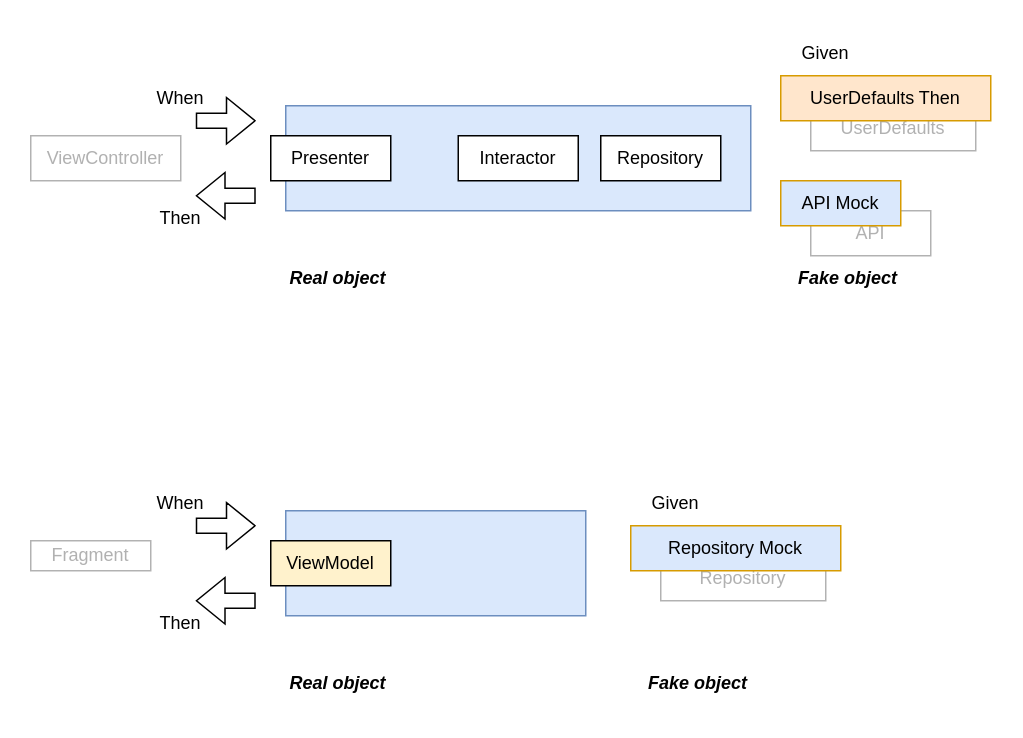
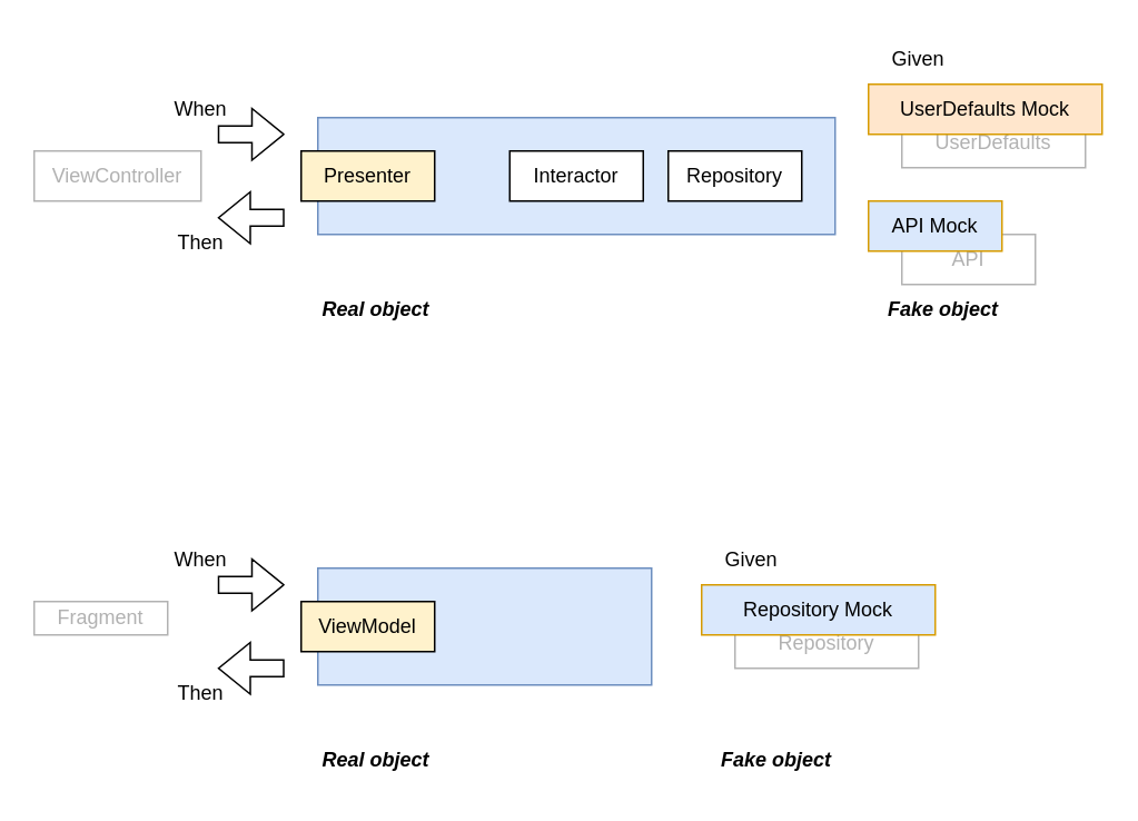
- <mxCell id="25" value="UserDefaults Then" style="rounded=0;whiteSpace=wrap;html=1;fillColor=#ffe6cc;strokeColor=#d79b00;" parent="1" vertex="1"><mxGeometry x="520" y="50" width="140" height="30" as="geometry" /></mxCell>
+ <mxCell id="25" value="UserDefaults Mock" style="rounded=0;whiteSpace=wrap;html=1;fillColor=#ffe6cc;strokeColor=#d79b00;" parent="1" vertex="1"><mxGeometry x="520" y="50" width="140" height="30" as="geometry" /></mxCell>
- <mxCell id="15" value="Presenter" style="rounded=0;whiteSpace=wrap;html=1;" parent="1" vertex="1"><mxGeometry x="180" y="90" width="80" height="30" as="geometry" /></mxCell>
+ <mxCell id="15" value="Presenter" style="rounded=0;whiteSpace=wrap;html=1;fillColor=#fff2cc;" parent="1" vertex="1"><mxGeometry x="180" y="90" width="80" height="30" as="geometry" /></mxCell>
